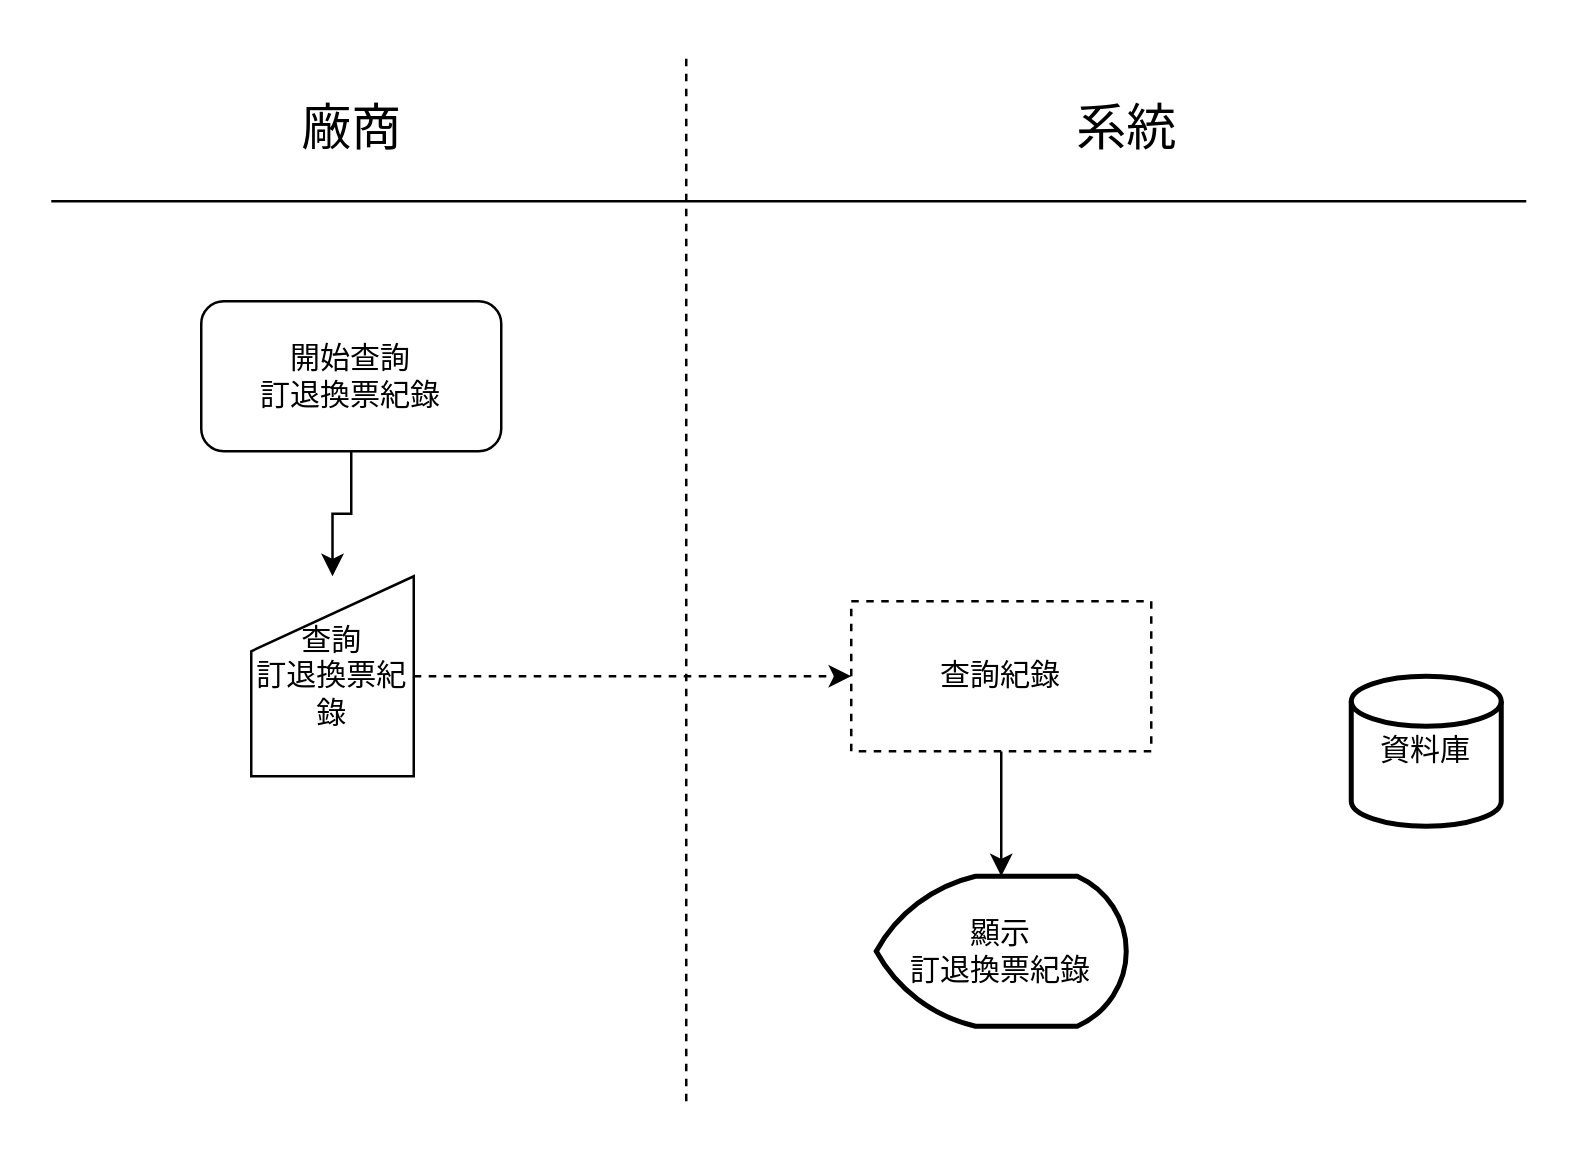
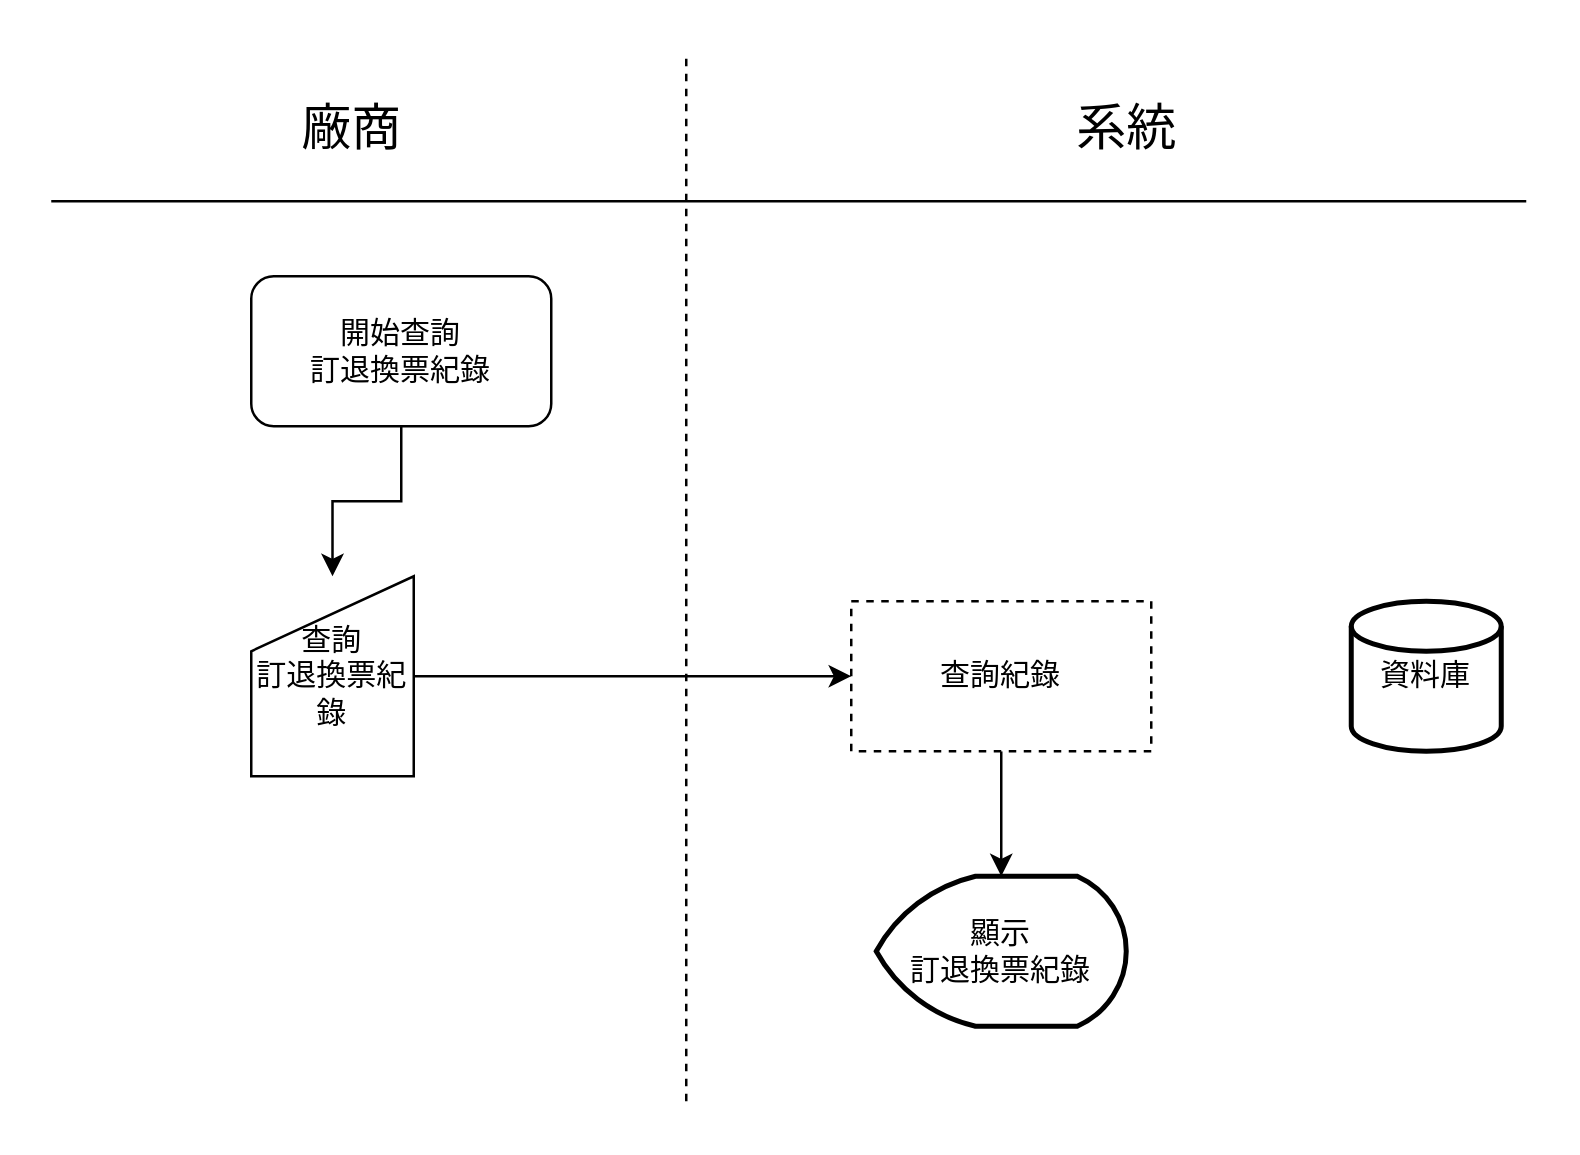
- <mxCell id="7" value="開始查詢&lt;br&gt;訂退換票紀錄" style="rounded=1;whiteSpace=wrap;html=1;" parent="1" vertex="1"><mxGeometry x="80" y="120" width="120" height="60" as="geometry" /></mxCell>
+ <mxCell id="7" value="開始查詢&lt;br&gt;訂退換票紀錄" style="rounded=1;whiteSpace=wrap;html=1;" parent="1" vertex="1"><mxGeometry x="100" y="110" width="120" height="60" as="geometry" /></mxCell>
- <mxCell id="8" style="edgeStyle=orthogonalEdgeStyle;rounded=0;orthogonalLoop=1;jettySize=auto;html=1;exitX=1;exitY=0.5;exitDx=0;exitDy=0;entryX=0;entryY=0.5;entryDx=0;entryDy=0;dashed=1;" parent="1" source="9" target="11" edge="1"><mxGeometry relative="1" as="geometry" /></mxCell>
+ <mxCell id="8" style="edgeStyle=orthogonalEdgeStyle;rounded=0;orthogonalLoop=1;jettySize=auto;html=1;exitX=1;exitY=0.5;exitDx=0;exitDy=0;entryX=0;entryY=0.5;entryDx=0;entryDy=0;" parent="1" source="9" target="11" edge="1"><mxGeometry relative="1" as="geometry" /></mxCell>
- <mxCell id="12" value="資料庫" style="strokeWidth=2;html=1;shape=mxgraph.flowchart.database;whiteSpace=wrap;" parent="1" vertex="1"><mxGeometry x="540" y="270" width="60" height="60" as="geometry" /></mxCell>
+ <mxCell id="12" value="資料庫" style="strokeWidth=2;html=1;shape=mxgraph.flowchart.database;whiteSpace=wrap;" parent="1" vertex="1"><mxGeometry x="540" y="240" width="60" height="60" as="geometry" /></mxCell>
